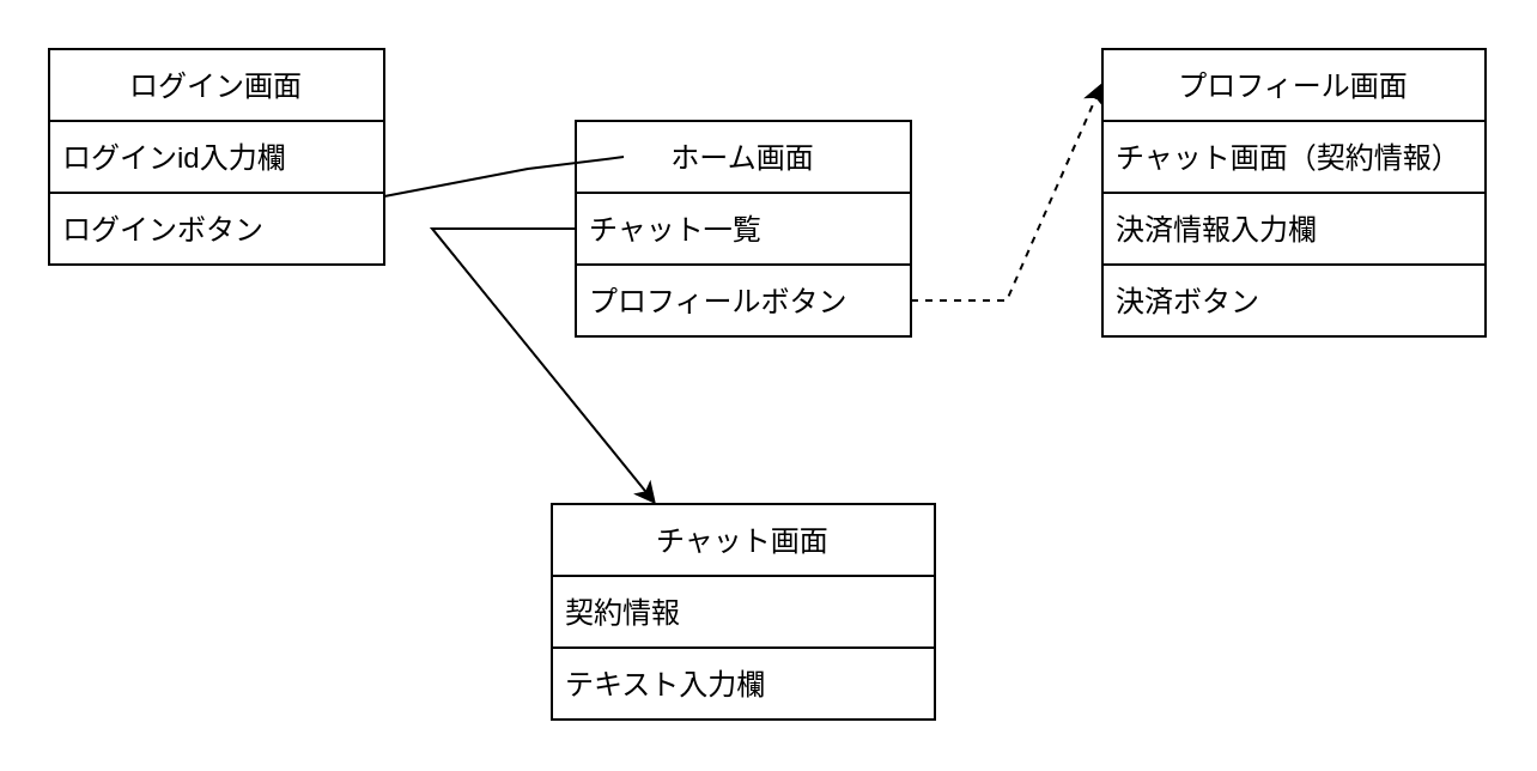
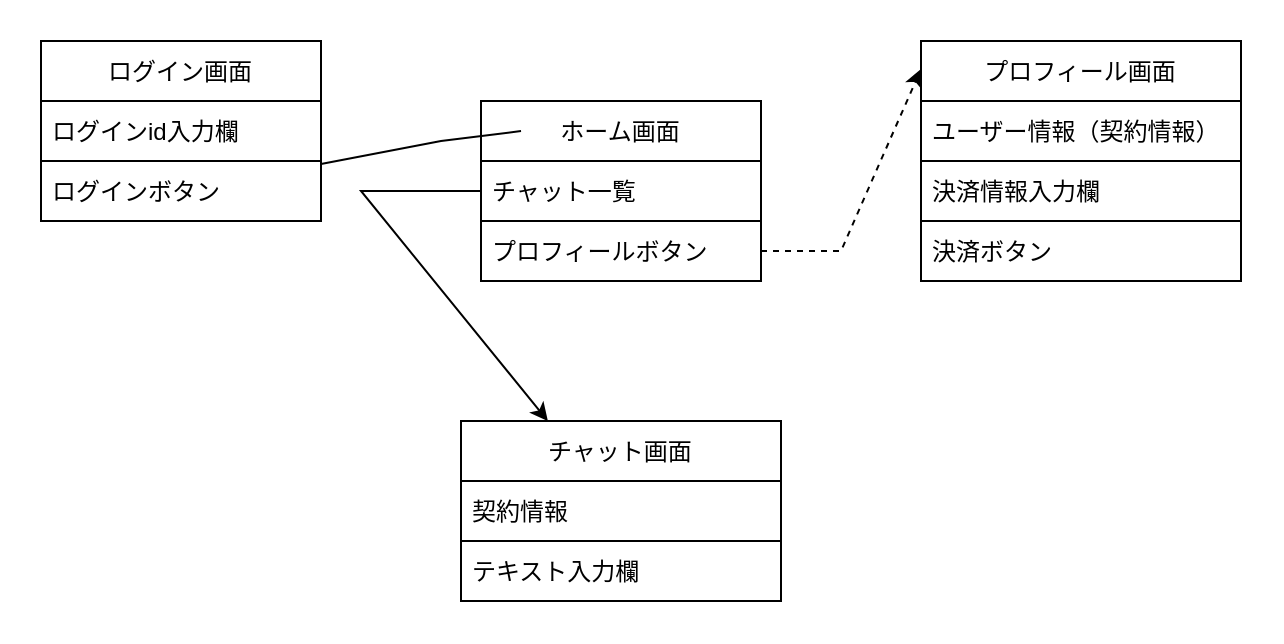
- <mxCell id="9" value="チャット画面（契約情報）" style="text;strokeColor=default;fillColor=none;align=left;verticalAlign=middle;spacingLeft=4;spacingRight=4;overflow=hidden;points=[[0,0.5],[1,0.5]];portConstraint=eastwest;rotatable=0;" parent="8" vertex="1"><mxGeometry y="30" width="160" height="30" as="geometry" /></mxCell>
+ <mxCell id="9" value="ユーザー情報（契約情報）" style="text;strokeColor=default;fillColor=none;align=left;verticalAlign=middle;spacingLeft=4;spacingRight=4;overflow=hidden;points=[[0,0.5],[1,0.5]];portConstraint=eastwest;rotatable=0;" parent="8" vertex="1"><mxGeometry y="30" width="160" height="30" as="geometry" /></mxCell>
